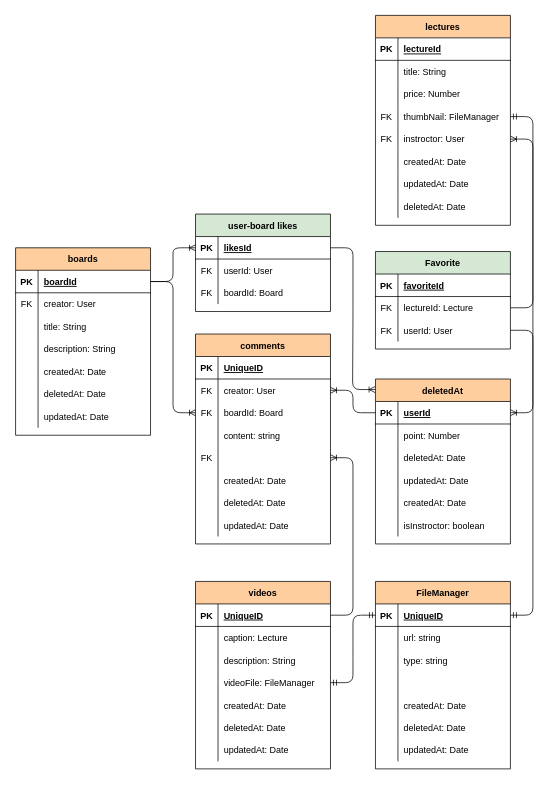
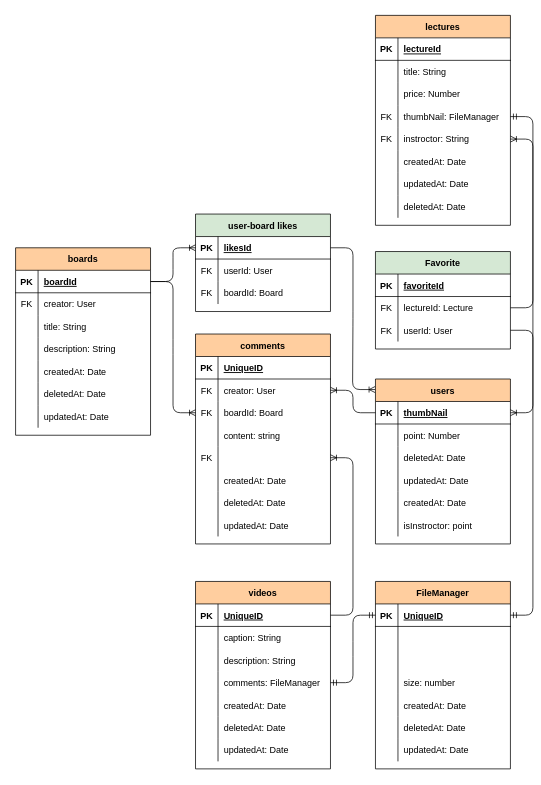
- <mxCell id="17" value="instroctor: User" style="shape=partialRectangle;connectable=0;fillColor=none;top=0;left=0;bottom=0;right=0;align=left;spacingLeft=6;overflow=hidden;" vertex="1" parent="15"><mxGeometry x="30" width="150" height="30" as="geometry" /></mxCell>
+ <mxCell id="17" value="instroctor: String" style="shape=partialRectangle;connectable=0;fillColor=none;top=0;left=0;bottom=0;right=0;align=left;spacingLeft=6;overflow=hidden;" vertex="1" parent="15"><mxGeometry x="30" width="150" height="30" as="geometry" /></mxCell>
- <mxCell id="27" value="deletedAt" style="shape=table;startSize=30;container=1;collapsible=1;childLayout=tableLayout;fixedRows=1;rowLines=0;fontStyle=1;align=center;resizeLast=1;fillColor=#FFCE9F;" vertex="1" parent="1"><mxGeometry x="500" y="505" width="180" height="220" as="geometry" /></mxCell>
+ <mxCell id="27" value="users" style="shape=table;startSize=30;container=1;collapsible=1;childLayout=tableLayout;fixedRows=1;rowLines=0;fontStyle=1;align=center;resizeLast=1;fillColor=#FFCE9F;" vertex="1" parent="1"><mxGeometry x="500" y="505" width="180" height="220" as="geometry" /></mxCell>
- <mxCell id="30" value="userId" style="shape=partialRectangle;connectable=0;fillColor=none;top=0;left=0;bottom=0;right=0;align=left;spacingLeft=6;fontStyle=5;overflow=hidden;" vertex="1" parent="28"><mxGeometry x="30" width="150" height="30" as="geometry" /></mxCell>
+ <mxCell id="30" value="thumbNail" style="shape=partialRectangle;connectable=0;fillColor=none;top=0;left=0;bottom=0;right=0;align=left;spacingLeft=6;fontStyle=5;overflow=hidden;" vertex="1" parent="28"><mxGeometry x="30" width="150" height="30" as="geometry" /></mxCell>
- <mxCell id="45" value="isInstroctor: boolean" style="shape=partialRectangle;connectable=0;fillColor=none;top=0;left=0;bottom=0;right=0;align=left;spacingLeft=6;overflow=hidden;" vertex="1" parent="43"><mxGeometry x="30" width="150" height="30" as="geometry" /></mxCell>
+ <mxCell id="45" value="isInstroctor: point" style="shape=partialRectangle;connectable=0;fillColor=none;top=0;left=0;bottom=0;right=0;align=left;spacingLeft=6;overflow=hidden;" vertex="1" parent="43"><mxGeometry x="30" width="150" height="30" as="geometry" /></mxCell>
- <mxCell id="120" value="caption: Lecture" style="shape=partialRectangle;connectable=0;fillColor=none;top=0;left=0;bottom=0;right=0;align=left;spacingLeft=6;overflow=hidden;" vertex="1" parent="118"><mxGeometry x="30" width="150" height="30" as="geometry" /></mxCell>
+ <mxCell id="120" value="caption: String" style="shape=partialRectangle;connectable=0;fillColor=none;top=0;left=0;bottom=0;right=0;align=left;spacingLeft=6;overflow=hidden;" vertex="1" parent="118"><mxGeometry x="30" width="150" height="30" as="geometry" /></mxCell>
- <mxCell id="98" value="url: string" style="shape=partialRectangle;connectable=0;fillColor=none;top=0;left=0;bottom=0;right=0;align=left;spacingLeft=6;overflow=hidden;" vertex="1" parent="96"><mxGeometry x="30" width="150" height="30" as="geometry" /></mxCell>
- <mxCell id="101" value="type: string" style="shape=partialRectangle;connectable=0;fillColor=none;top=0;left=0;bottom=0;right=0;align=left;spacingLeft=6;overflow=hidden;" vertex="1" parent="99"><mxGeometry x="30" width="150" height="30" as="geometry" /></mxCell>
- <mxCell id="126" value="videoFile: FileManager" style="shape=partialRectangle;connectable=0;fillColor=none;top=0;left=0;bottom=0;right=0;align=left;spacingLeft=6;overflow=hidden;" vertex="1" parent="124"><mxGeometry x="30" width="150" height="30" as="geometry" /></mxCell>
+ <mxCell id="126" value="comments: FileManager" style="shape=partialRectangle;connectable=0;fillColor=none;top=0;left=0;bottom=0;right=0;align=left;spacingLeft=6;overflow=hidden;" vertex="1" parent="124"><mxGeometry x="30" width="150" height="30" as="geometry" /></mxCell>
+ <mxCell id="104" value="size: number" style="shape=partialRectangle;connectable=0;fillColor=none;top=0;left=0;bottom=0;right=0;align=left;spacingLeft=6;overflow=hidden;" vertex="1" parent="102"><mxGeometry x="30" width="150" height="30" as="geometry" /></mxCell>
